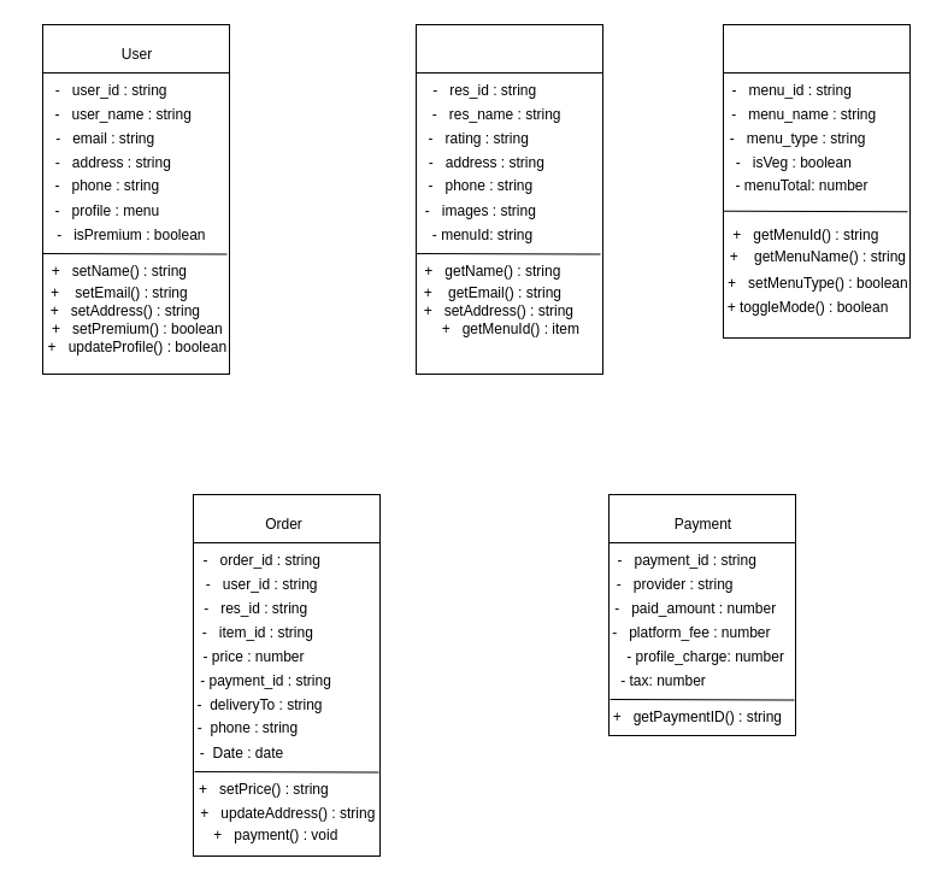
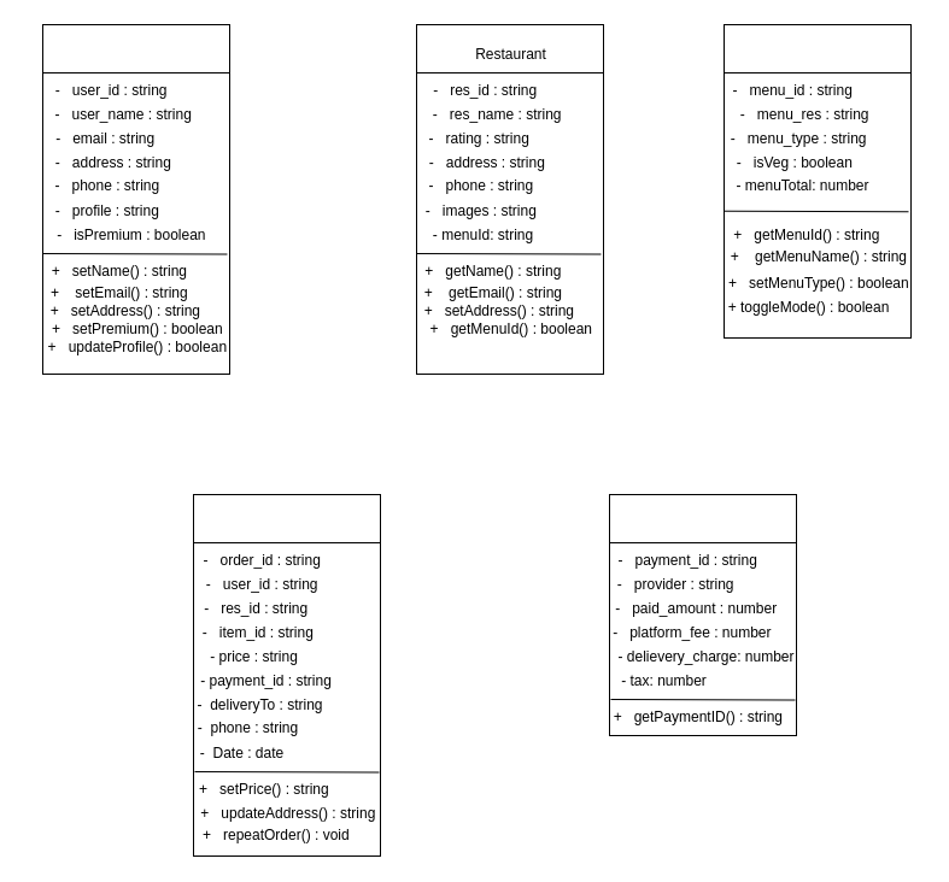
- <mxCell id="4" value="User" style="text;html=1;align=center;verticalAlign=middle;resizable=0;points=[];autosize=1;strokeColor=none;fillColor=none;" vertex="1" parent="1"><mxGeometry x="87.5" y="30" width="50" height="30" as="geometry" /></mxCell>
+ <mxCell id="20" value="Restaurant" style="text;html=1;align=center;verticalAlign=middle;resizable=0;points=[];autosize=1;strokeColor=none;fillColor=none;" vertex="1" parent="1"><mxGeometry x="382.5" y="30" width="80" height="30" as="geometry" /></mxCell>
- <mxCell id="36" value="&amp;nbsp;- &amp;nbsp; menu_name : string" style="text;html=1;align=center;verticalAlign=middle;resizable=0;points=[];autosize=1;strokeColor=none;fillColor=none;" vertex="1" parent="1"><mxGeometry x="590" y="80" width="150" height="30" as="geometry" /></mxCell>
+ <mxCell id="36" value="&amp;nbsp;- &amp;nbsp; menu_res : string" style="text;html=1;align=center;verticalAlign=middle;resizable=0;points=[];autosize=1;strokeColor=none;fillColor=none;" vertex="1" parent="1"><mxGeometry x="590" y="80" width="150" height="30" as="geometry" /></mxCell>
- <mxCell id="10" value="&amp;nbsp; - &amp;nbsp; profile : menu" style="text;html=1;align=center;verticalAlign=middle;resizable=0;points=[];autosize=1;strokeColor=none;fillColor=none;" vertex="1" parent="1"><mxGeometry x="25" y="160" width="120" height="30" as="geometry" /></mxCell>
+ <mxCell id="10" value="&amp;nbsp; - &amp;nbsp; profile : string" style="text;html=1;align=center;verticalAlign=middle;resizable=0;points=[];autosize=1;strokeColor=none;fillColor=none;" vertex="1" parent="1"><mxGeometry x="25" y="160" width="120" height="30" as="geometry" /></mxCell>
- <mxCell id="32" value="&amp;nbsp; + &amp;nbsp; getMenuId() : item" style="text;html=1;align=center;verticalAlign=middle;resizable=0;points=[];autosize=1;strokeColor=none;fillColor=none;" vertex="1" parent="1"><mxGeometry x="340" y="258" width="160" height="30" as="geometry" /></mxCell>
+ <mxCell id="32" value="&amp;nbsp; + &amp;nbsp; getMenuId() : boolean" style="text;html=1;align=center;verticalAlign=middle;resizable=0;points=[];autosize=1;strokeColor=none;fillColor=none;" vertex="1" parent="1"><mxGeometry x="340" y="258" width="160" height="30" as="geometry" /></mxCell>
- <mxCell id="47" value="Order" style="text;html=1;align=center;verticalAlign=middle;resizable=0;points=[];autosize=1;strokeColor=none;fillColor=none;" vertex="1" parent="1"><mxGeometry x="210" y="420" width="50" height="30" as="geometry" /></mxCell>
- <mxCell id="59" value="Payment" style="text;html=1;align=center;verticalAlign=middle;resizable=0;points=[];autosize=1;strokeColor=none;fillColor=none;" vertex="1" parent="1"><mxGeometry x="547.5" y="420" width="70" height="30" as="geometry" /></mxCell>
- <mxCell id="52" value="- price : number" style="text;html=1;align=center;verticalAlign=middle;resizable=0;points=[];autosize=1;strokeColor=none;fillColor=none;" vertex="1" parent="1"><mxGeometry x="155" y="530" width="110" height="30" as="geometry" /></mxCell>
+ <mxCell id="52" value="- price : string" style="text;html=1;align=center;verticalAlign=middle;resizable=0;points=[];autosize=1;strokeColor=none;fillColor=none;" vertex="1" parent="1"><mxGeometry x="155" y="530" width="110" height="30" as="geometry" /></mxCell>
- <mxCell id="64" value="- profile_charge: number" style="text;html=1;align=center;verticalAlign=middle;resizable=0;points=[];autosize=1;strokeColor=none;fillColor=none;" vertex="1" parent="1"><mxGeometry x="500" y="530" width="170" height="30" as="geometry" /></mxCell>
+ <mxCell id="64" value="- delievery_charge: number" style="text;html=1;align=center;verticalAlign=middle;resizable=0;points=[];autosize=1;strokeColor=none;fillColor=none;" vertex="1" parent="1"><mxGeometry x="500" y="530" width="170" height="30" as="geometry" /></mxCell>
- <mxCell id="56" value="&amp;nbsp; + &amp;nbsp; payment() : void" style="text;html=1;align=center;verticalAlign=middle;resizable=0;points=[];autosize=1;strokeColor=none;fillColor=none;" vertex="1" parent="1"><mxGeometry x="150" y="678" width="150" height="30" as="geometry" /></mxCell>
+ <mxCell id="56" value="&amp;nbsp; + &amp;nbsp; repeatOrder() : void" style="text;html=1;align=center;verticalAlign=middle;resizable=0;points=[];autosize=1;strokeColor=none;fillColor=none;" vertex="1" parent="1"><mxGeometry x="150" y="678" width="150" height="30" as="geometry" /></mxCell>
